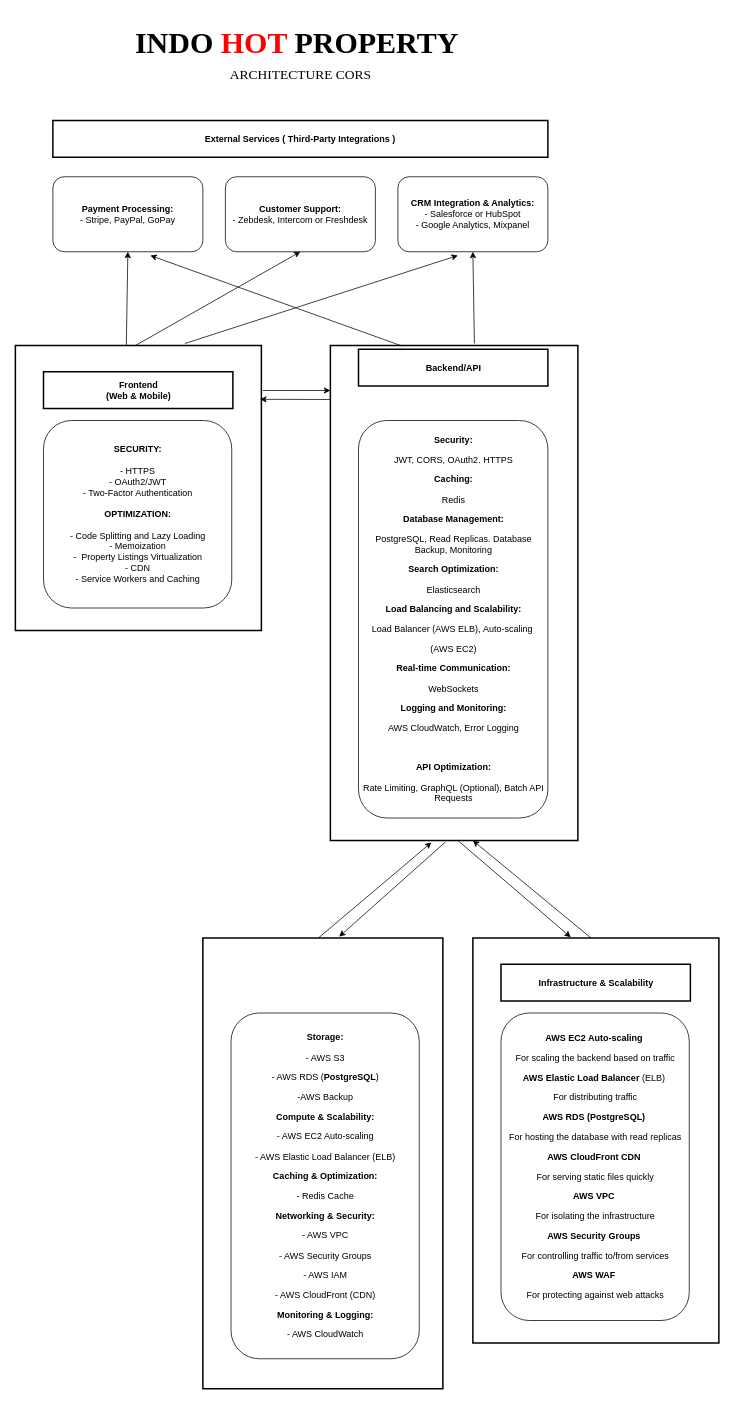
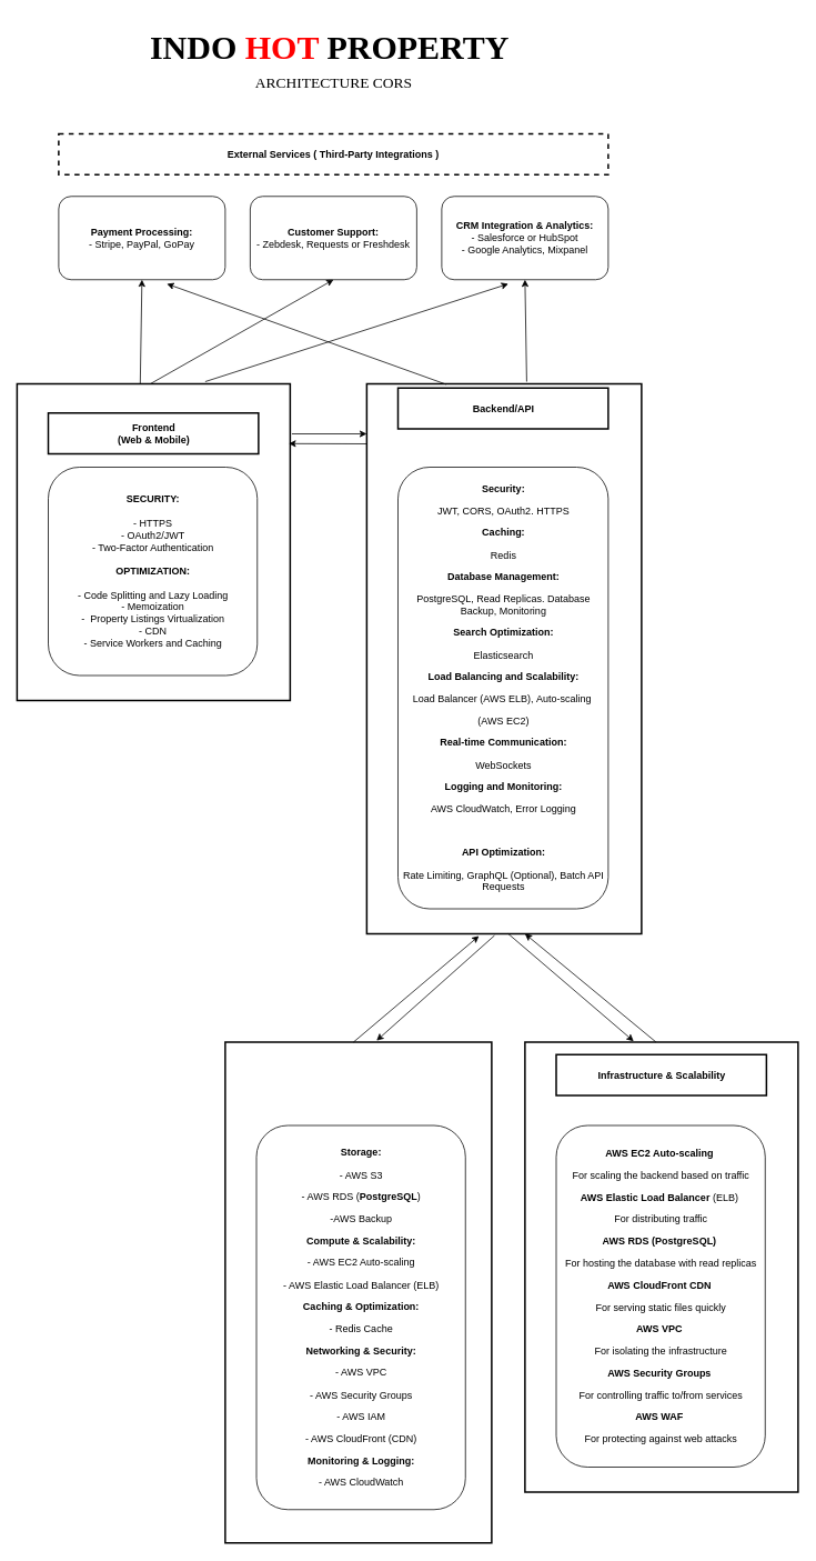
- <mxCell id="23" value="External Services ( Third-Party Integrations )" style="whiteSpace=wrap;strokeWidth=2;fontStyle=1" vertex="1" parent="1"><mxGeometry x="70" y="160" width="660" height="49" as="geometry" /></mxCell>
+ <mxCell id="23" value="External Services ( Third-Party Integrations )" style="whiteSpace=wrap;strokeWidth=2;fontStyle=1;dashed=1;" vertex="1" parent="1"><mxGeometry x="70" y="160" width="660" height="49" as="geometry" /></mxCell>
- <mxCell id="26" value="&lt;b&gt;Customer Support:&lt;/b&gt;&lt;br&gt;- Zebdesk, Intercom or Freshdesk" style="rounded=1;whiteSpace=wrap;html=1;" vertex="1" parent="1"><mxGeometry x="300" y="235" width="200" height="100" as="geometry" /></mxCell>
+ <mxCell id="26" value="&lt;b&gt;Customer Support:&lt;/b&gt;&lt;br&gt;- Zebdesk, Requests or Freshdesk" style="rounded=1;whiteSpace=wrap;html=1;" vertex="1" parent="1"><mxGeometry x="300" y="235" width="200" height="100" as="geometry" /></mxCell>
- <mxCell id="15" value="Infrastructure &amp; Scalability" style="whiteSpace=wrap;strokeWidth=2;fontStyle=1" vertex="1" parent="1"><mxGeometry x="667.5" y="1285" width="252.5" height="49" as="geometry" /></mxCell>
+ <mxCell id="15" value="Infrastructure &amp; Scalability" style="whiteSpace=wrap;strokeWidth=2;fontStyle=1" vertex="1" parent="1"><mxGeometry x="667.5" y="1265" width="252.5" height="49" as="geometry" /></mxCell>
